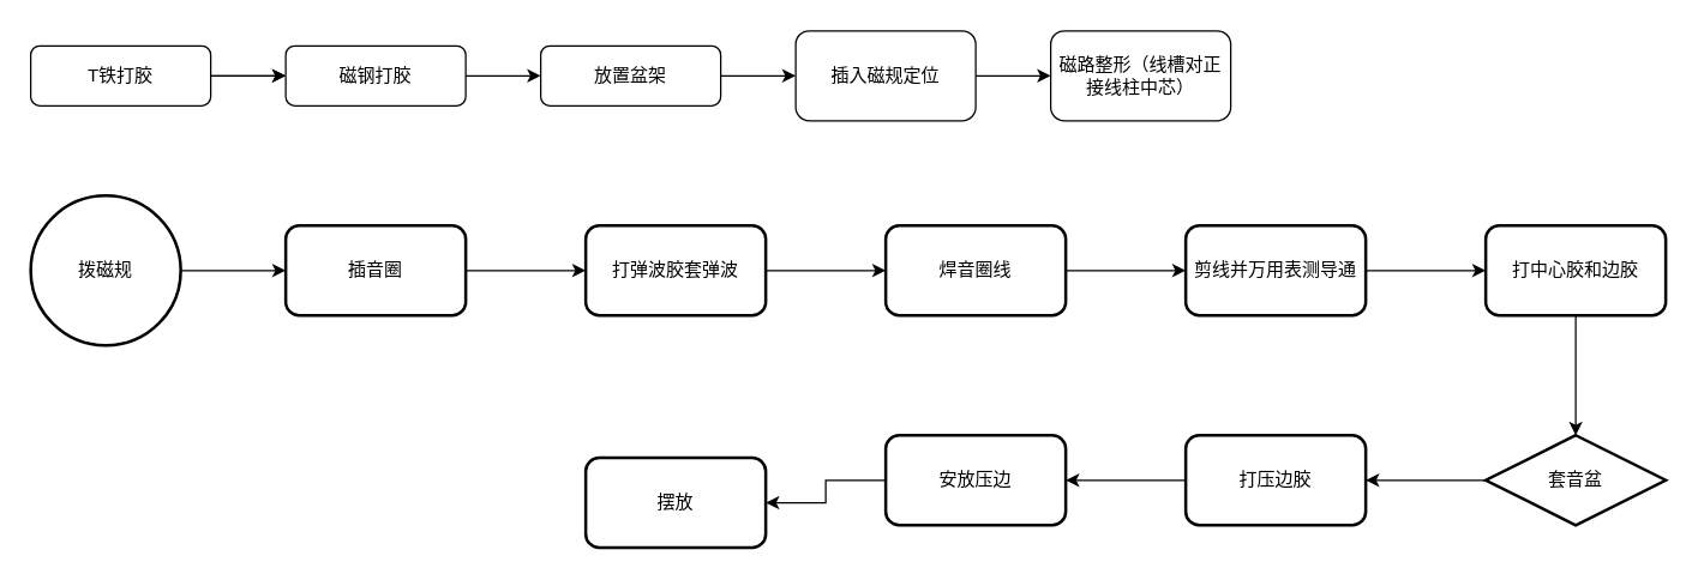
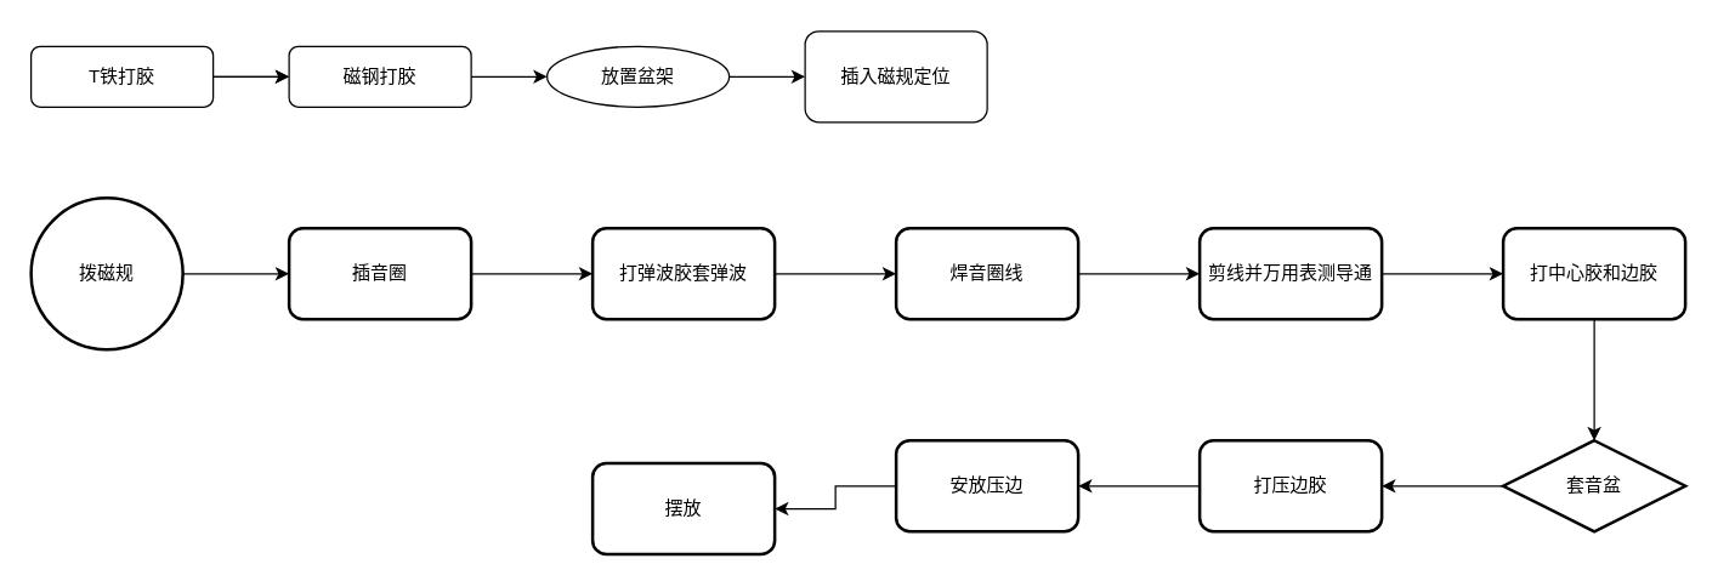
- <mxCell id="6" value="放置盆架" style="rounded=1;whiteSpace=wrap;html=1;fontSize=12;glass=0;strokeWidth=1;shadow=0;" parent="1" vertex="1"><mxGeometry x="360" y="30" width="120" height="40" as="geometry" /></mxCell>
+ <mxCell id="6" value="放置盆架" style="ellipse;whiteSpace=wrap;html=1;fontSize=12;glass=0;strokeWidth=1;shadow=0;" parent="1" vertex="1"><mxGeometry x="360" y="30" width="120" height="40" as="geometry" /></mxCell>
- <mxCell id="10" value="" style="endArrow=classic;html=1;rounded=0;exitX=1;exitY=0.5;exitDx=0;exitDy=0;" parent="1" source="8" target="11" edge="1"><mxGeometry width="50" height="50" relative="1" as="geometry"><mxPoint x="430" y="150" as="sourcePoint" /><mxPoint x="545" y="120" as="targetPoint" /></mxGeometry></mxCell>
- <mxCell id="11" value="磁路整形（线槽对正接线柱中芯）" style="rounded=1;whiteSpace=wrap;html=1;" parent="1" vertex="1"><mxGeometry x="700" y="20" width="120" height="60" as="geometry" /></mxCell>
